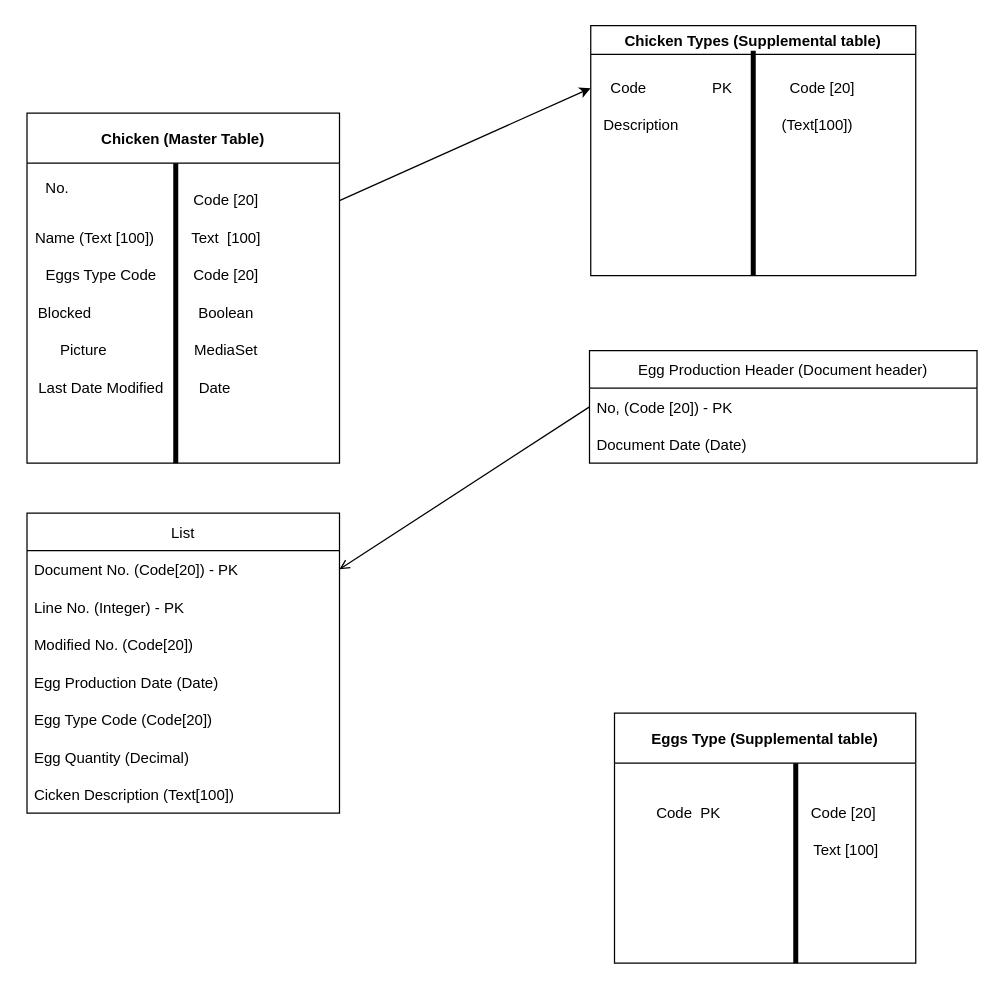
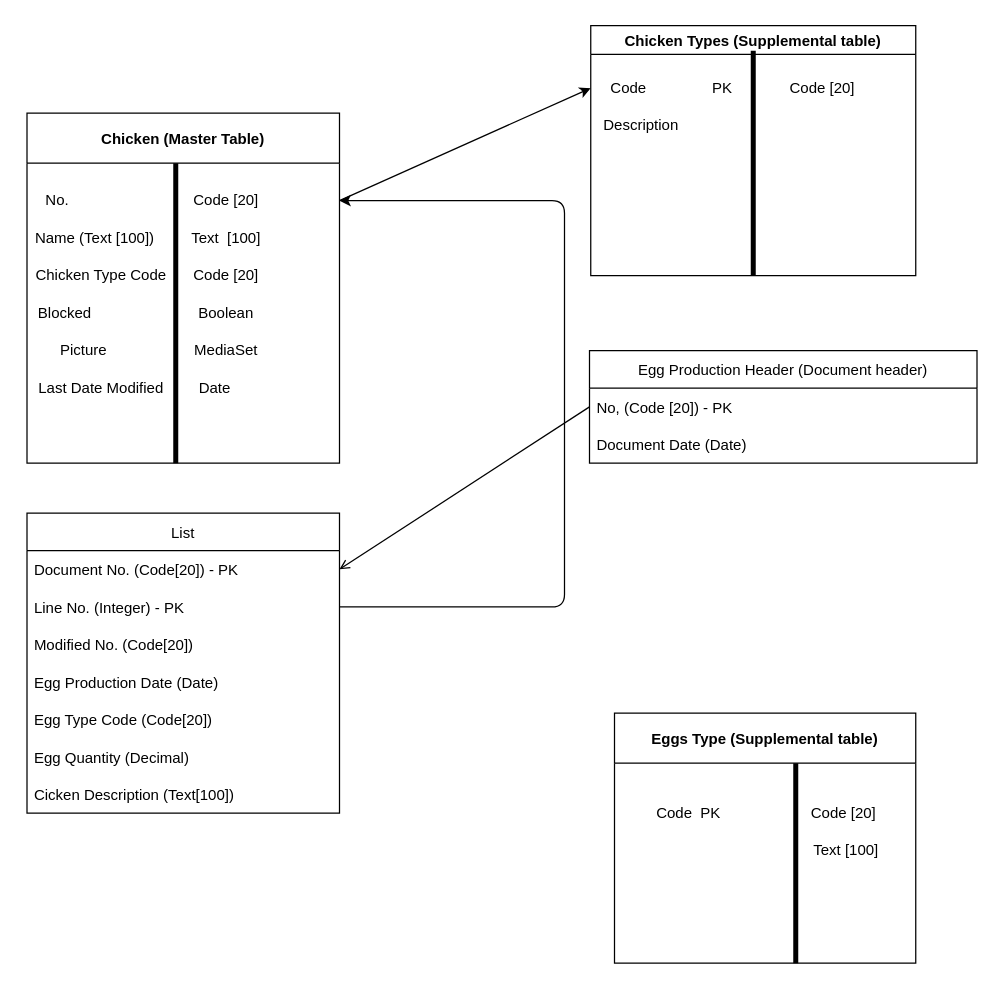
- <mxCell id="27" value="(Text[100])" style="text;html=1;align=center;verticalAlign=middle;resizable=0;points=[];autosize=1;strokeColor=none;fillColor=none;" parent="22" vertex="1"><mxGeometry x="146" y="70" width="70" height="20" as="geometry" /></mxCell>
- <mxCell id="10" value="No." style="text;html=1;align=center;verticalAlign=middle;resizable=0;points=[];autosize=1;strokeColor=none;fillColor=none;" parent="3" vertex="1"><mxGeometry x="9" y="50" width="30" height="20" as="geometry" /></mxCell>
+ <mxCell id="10" value="No." style="text;html=1;align=center;verticalAlign=middle;resizable=0;points=[];autosize=1;strokeColor=none;fillColor=none;" parent="3" vertex="1"><mxGeometry x="9" y="60" width="30" height="20" as="geometry" /></mxCell>
- <mxCell id="14" value="Eggs Type Code" style="text;html=1;align=center;verticalAlign=middle;resizable=0;points=[];autosize=1;strokeColor=none;fillColor=none;" parent="3" vertex="1"><mxGeometry x="-1" y="120" width="120" height="20" as="geometry" /></mxCell>
+ <mxCell id="14" value="Chicken Type Code" style="text;html=1;align=center;verticalAlign=middle;resizable=0;points=[];autosize=1;strokeColor=none;fillColor=none;" parent="3" vertex="1"><mxGeometry x="-1" y="120" width="120" height="20" as="geometry" /></mxCell>
+ <mxCell id="41" style="edgeStyle=none;html=1;exitX=1;exitY=0.5;exitDx=0;exitDy=0;entryX=1;entryY=0.25;entryDx=0;entryDy=0;" edge="1" parent="1" source="34" target="3"><mxGeometry relative="1" as="geometry"><Array as="points"><mxPoint x="451" y="485" /><mxPoint x="451" y="160" /></Array></mxGeometry></mxCell>
